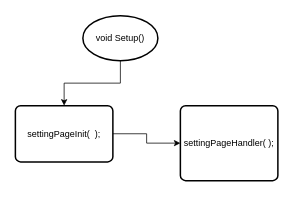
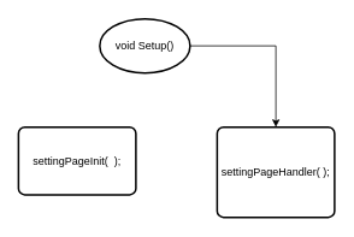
- <mxCell id="2" style="edgeStyle=orthogonalEdgeStyle;rounded=0;orthogonalLoop=1;jettySize=auto;html=1;entryX=0.5;entryY=0;entryDx=0;entryDy=0;" edge="1" parent="1" source="3" target="5"><mxGeometry relative="1" as="geometry" /></mxCell>
+ <mxCell id="2" style="edgeStyle=orthogonalEdgeStyle;rounded=0;orthogonalLoop=1;jettySize=auto;html=1;" edge="1" parent="1" source="3" target="6"><mxGeometry relative="1" as="geometry" /></mxCell>
- <mxCell id="4" style="edgeStyle=orthogonalEdgeStyle;rounded=0;orthogonalLoop=1;jettySize=auto;html=1;entryX=0;entryY=0.5;entryDx=0;entryDy=0;" edge="1" parent="1" source="5" target="6"><mxGeometry relative="1" as="geometry" /></mxCell>
